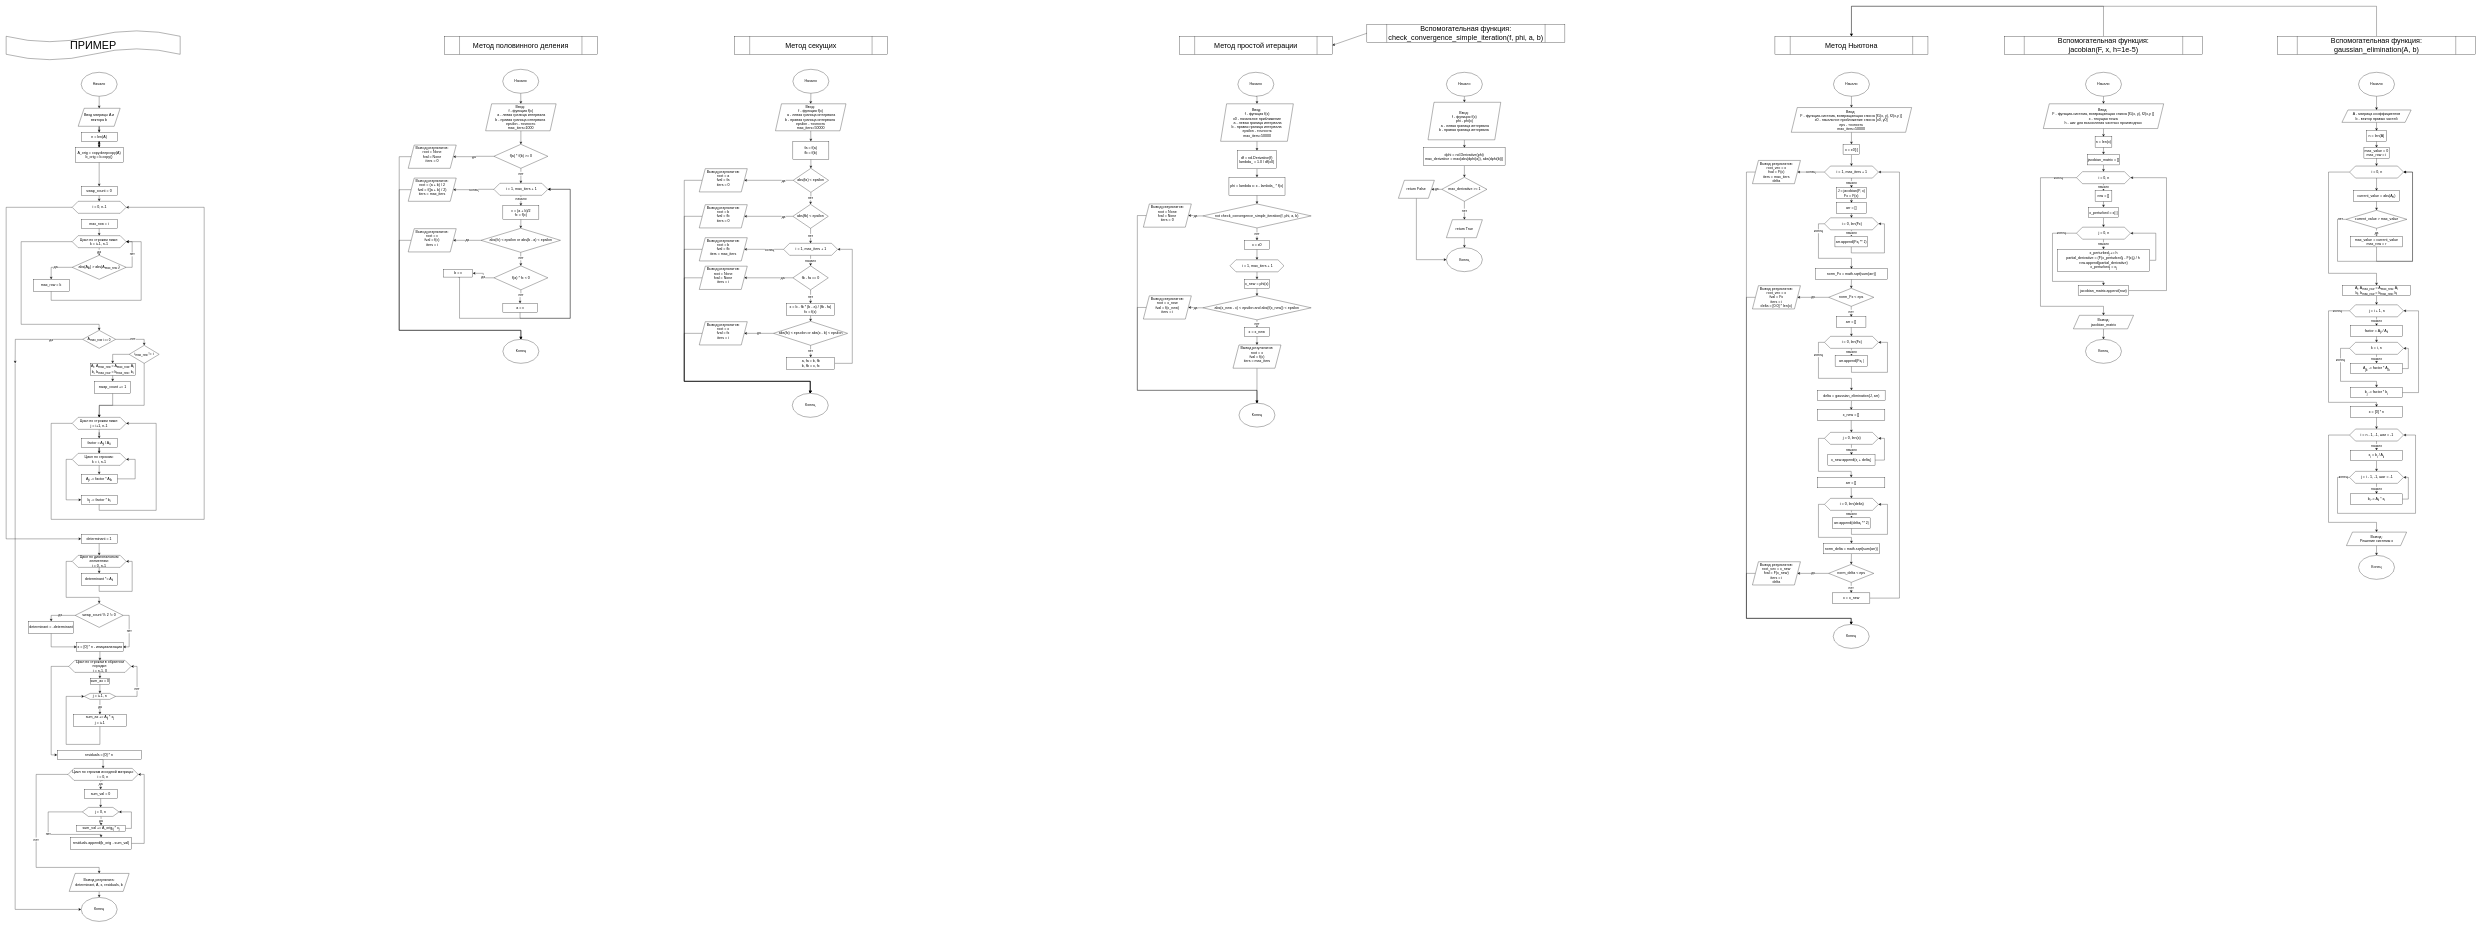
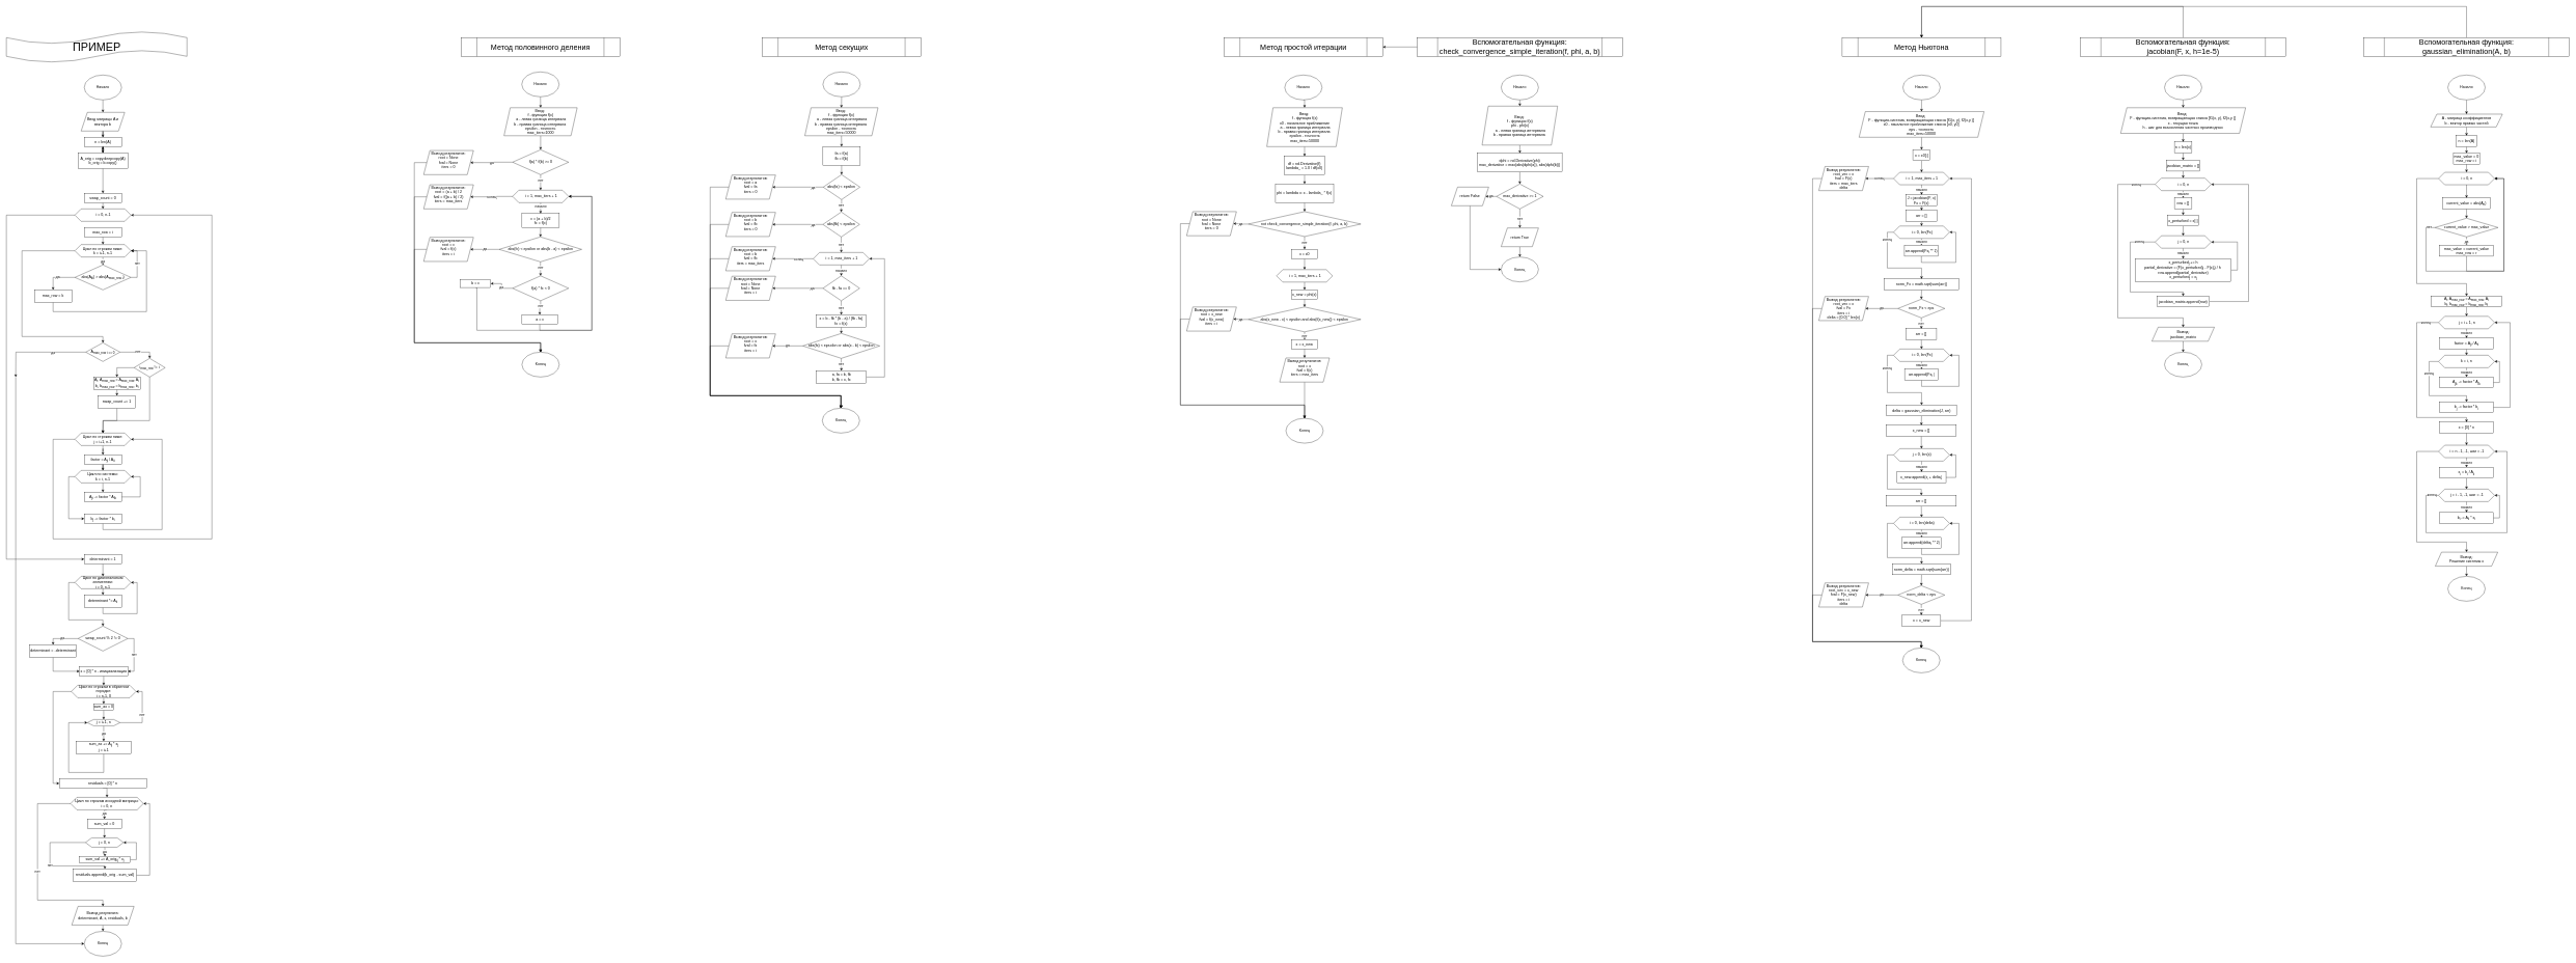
- <mxCell id="180" value="&lt;span style=&quot;font-size: 24px;&quot;&gt;Вспомогательная функция:&lt;br&gt;check_convergence_simple_iteration(f, phi, a, b)&lt;/span&gt;" style="shape=process;whiteSpace=wrap;html=1;backgroundOutline=1;" vertex="1" parent="1"><mxGeometry x="4555" y="80" width="660" height="60" as="geometry" /></mxCell>
+ <mxCell id="180" value="&lt;span style=&quot;font-size: 24px;&quot;&gt;Вспомогательная функция:&lt;br&gt;check_convergence_simple_iteration(f, phi, a, b)&lt;/span&gt;" style="shape=process;whiteSpace=wrap;html=1;backgroundOutline=1;" vertex="1" parent="1"><mxGeometry x="4550" y="120" width="660" height="60" as="geometry" /></mxCell>
- <mxCell id="42" value="Цикл по строкам:&lt;br&gt;k = i, n-1" style="shape=hexagon;perimeter=hexagonPerimeter2;whiteSpace=wrap;html=1;fixedSize=1;" parent="1" vertex="1"><mxGeometry x="240" y="1510" width="180" height="40" as="geometry" /></mxCell>
+ <mxCell id="42" value="Цикл по системы:&lt;br&gt;k = i, n-1" style="shape=hexagon;perimeter=hexagonPerimeter2;whiteSpace=wrap;html=1;fixedSize=1;" parent="1" vertex="1"><mxGeometry x="240" y="1510" width="180" height="40" as="geometry" /></mxCell>
